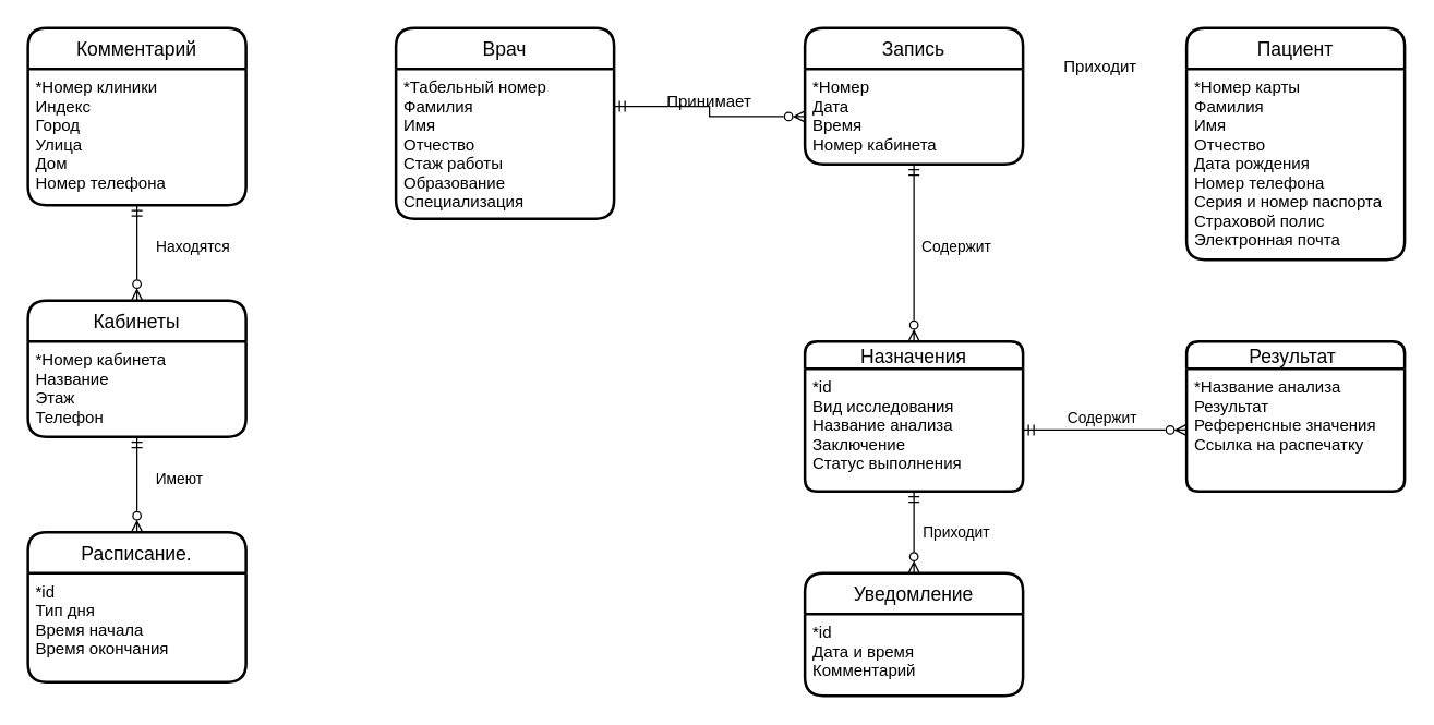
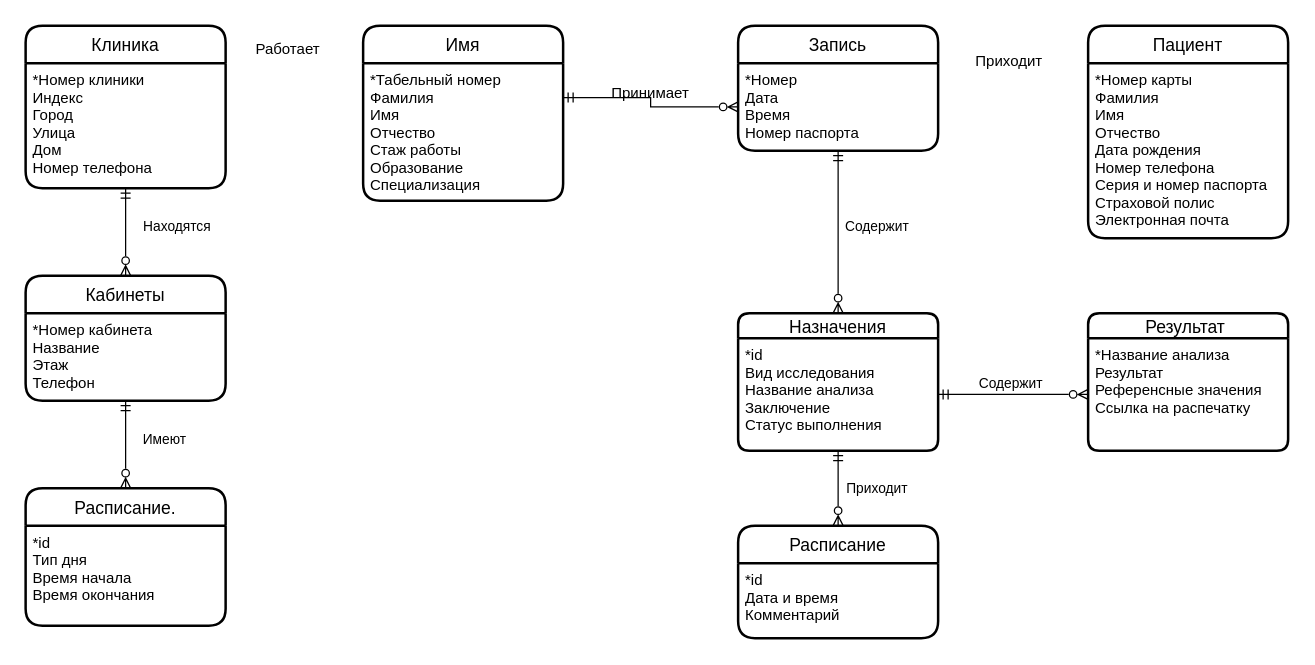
+ <mxCell id="11" value="&lt;font style=&quot;font-size: 12px;&quot;&gt;Работает&lt;/font&gt;" style="text;html=1;strokeColor=none;fillColor=none;align=center;verticalAlign=middle;whiteSpace=wrap;rounded=0;fontSize=20;" parent="1" vertex="1"><mxGeometry x="200" y="20" width="60" height="30" as="geometry" /></mxCell>
- <mxCell id="2" value="Комментарий" style="swimlane;childLayout=stackLayout;horizontal=1;startSize=30;horizontalStack=0;rounded=1;fontSize=14;fontStyle=0;strokeWidth=2;resizeParent=0;resizeLast=1;shadow=0;dashed=0;align=center;" parent="1" vertex="1"><mxGeometry x="20" y="20" width="160" height="130" as="geometry" /></mxCell>
+ <mxCell id="2" value="Клиника" style="swimlane;childLayout=stackLayout;horizontal=1;startSize=30;horizontalStack=0;rounded=1;fontSize=14;fontStyle=0;strokeWidth=2;resizeParent=0;resizeLast=1;shadow=0;dashed=0;align=center;" parent="1" vertex="1"><mxGeometry x="20" y="20" width="160" height="130" as="geometry" /></mxCell>
- <mxCell id="4" value="Врач" style="swimlane;childLayout=stackLayout;horizontal=1;startSize=30;horizontalStack=0;rounded=1;fontSize=14;fontStyle=0;strokeWidth=2;resizeParent=0;resizeLast=1;shadow=0;dashed=0;align=center;" parent="1" vertex="1"><mxGeometry x="290" y="20" width="160" height="140" as="geometry" /></mxCell>
+ <mxCell id="4" value="Имя" style="swimlane;childLayout=stackLayout;horizontal=1;startSize=30;horizontalStack=0;rounded=1;fontSize=14;fontStyle=0;strokeWidth=2;resizeParent=0;resizeLast=1;shadow=0;dashed=0;align=center;" parent="1" vertex="1"><mxGeometry x="290" y="20" width="160" height="140" as="geometry" /></mxCell>
- <mxCell id="9" value="*Номер&#10;Дата&#10;Время&#10;Номер кабинета" style="align=left;strokeColor=none;fillColor=none;spacingLeft=4;fontSize=12;verticalAlign=top;resizable=0;rotatable=0;part=1;" parent="8" vertex="1"><mxGeometry y="30" width="160" height="70" as="geometry" /></mxCell>
+ <mxCell id="9" value="*Номер&#10;Дата&#10;Время&#10;Номер паспорта" style="align=left;strokeColor=none;fillColor=none;spacingLeft=4;fontSize=12;verticalAlign=top;resizable=0;rotatable=0;part=1;" parent="8" vertex="1"><mxGeometry y="30" width="160" height="70" as="geometry" /></mxCell>
- <mxCell id="16" value="Уведомление" style="swimlane;childLayout=stackLayout;horizontal=1;startSize=30;horizontalStack=0;rounded=1;fontSize=14;fontStyle=0;strokeWidth=2;resizeParent=0;resizeLast=1;shadow=0;dashed=0;align=center;" parent="1" vertex="1"><mxGeometry x="590" y="420" width="160" height="90" as="geometry" /></mxCell>
+ <mxCell id="16" value="Расписание" style="swimlane;childLayout=stackLayout;horizontal=1;startSize=30;horizontalStack=0;rounded=1;fontSize=14;fontStyle=0;strokeWidth=2;resizeParent=0;resizeLast=1;shadow=0;dashed=0;align=center;" parent="1" vertex="1"><mxGeometry x="590" y="420" width="160" height="90" as="geometry" /></mxCell>
